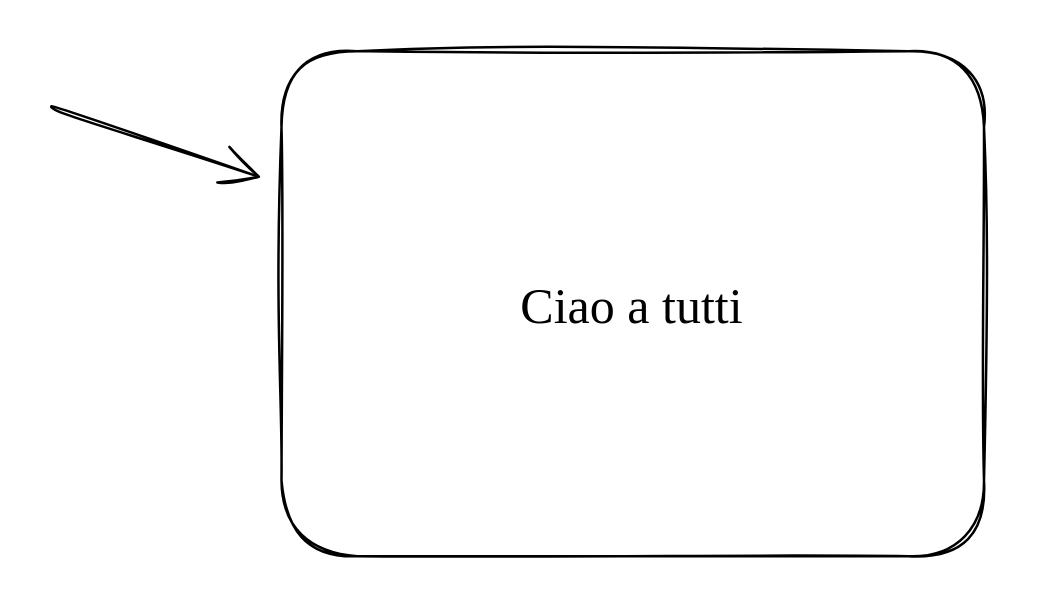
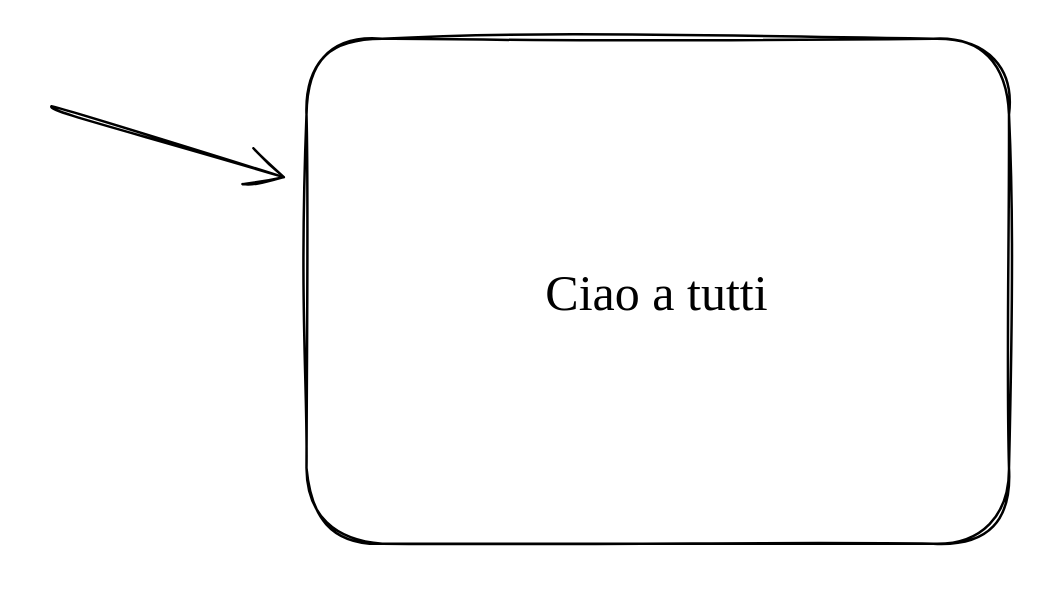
- <mxCell id="2" value="Ciao a tutti" style="rounded=1;whiteSpace=wrap;html=1;sketch=1;hachureGap=4;fontFamily=Architects Daughter;fontSource=https%3A%2F%2Ffonts.googleapis.com%2Fcss%3Ffamily%3DArchitects%2BDaughter;fontSize=20;" vertex="1" parent="1"><mxGeometry x="112" y="20" width="281" height="202" as="geometry" /></mxCell>
+ <mxCell id="2" value="Ciao a tutti" style="rounded=1;whiteSpace=wrap;html=1;sketch=1;hachureGap=4;fontFamily=Architects Daughter;fontSource=https%3A%2F%2Ffonts.googleapis.com%2Fcss%3Ffamily%3DArchitects%2BDaughter;fontSize=20;" vertex="1" parent="1"><mxGeometry x="122" y="15" width="281" height="202" as="geometry" /></mxCell>
